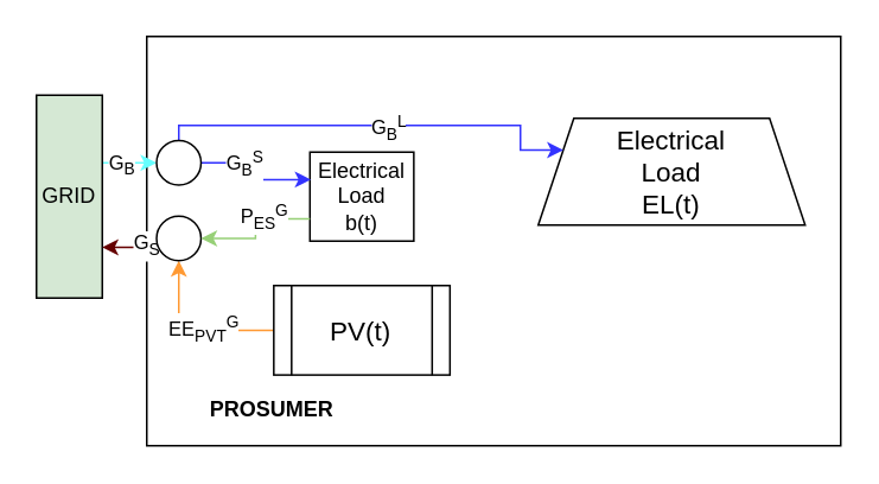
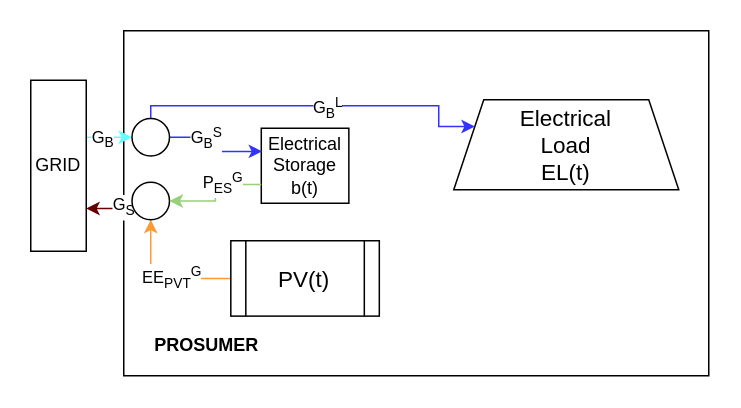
- <mxCell id="5" value="GRID" style="rounded=0;whiteSpace=wrap;html=1;fontSize=12;fillColor=#d5e8d4;" vertex="1" parent="1"><mxGeometry x="20" y="53" width="37" height="114" as="geometry" /></mxCell>
+ <mxCell id="5" value="GRID" style="rounded=0;whiteSpace=wrap;html=1;fontSize=12;" vertex="1" parent="1"><mxGeometry x="20" y="53" width="37" height="114" as="geometry" /></mxCell>
- <mxCell id="6" value="Electrical Load&lt;br&gt;b(t)" style="rounded=0;whiteSpace=wrap;html=1;" vertex="1" parent="1"><mxGeometry x="173.69" y="85" width="58.38" height="50" as="geometry" /></mxCell>
+ <mxCell id="6" value="Electrical Storage&lt;br&gt;b(t)" style="rounded=0;whiteSpace=wrap;html=1;" vertex="1" parent="1"><mxGeometry x="173.69" y="85" width="58.38" height="50" as="geometry" /></mxCell>
- <mxCell id="21" value="PROSUMER" style="text;html=1;align=center;verticalAlign=middle;resizable=0;points=[];autosize=1;fontStyle=1" vertex="1" parent="1"><mxGeometry x="107" y="220" width="90" height="20" as="geometry" /></mxCell>
+ <mxCell id="21" value="PROSUMER" style="text;html=1;align=center;verticalAlign=middle;resizable=0;points=[];autosize=1;fontStyle=1" vertex="1" parent="1"><mxGeometry x="92" y="220" width="90" height="20" as="geometry" /></mxCell>
